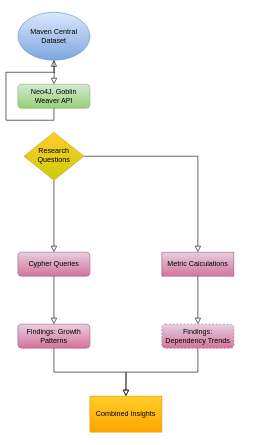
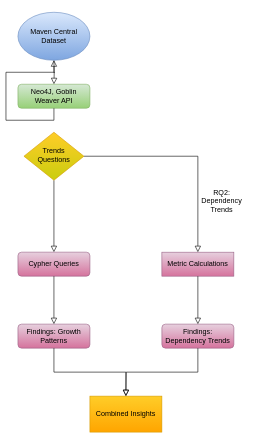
- <mxCell id="5" value="Research Questions" style="rhombus;whiteSpace=wrap;html=1;shadow=0;fontFamily=Helvetica;fontSize=12;align=center;strokeWidth=1;spacing=6;spacingTop=-4;fillColor=#ffcd28;strokeColor=#d79b00;gradientColor=#cacd0e;" parent="1" vertex="1"><mxGeometry x="30" y="220" width="100" height="80" as="geometry" /></mxCell>
+ <mxCell id="5" value="Trends Questions" style="rhombus;whiteSpace=wrap;html=1;shadow=0;fontFamily=Helvetica;fontSize=12;align=center;strokeWidth=1;spacing=6;spacingTop=-4;fillColor=#ffcd28;strokeColor=#d79b00;gradientColor=#cacd0e;" parent="1" vertex="1"><mxGeometry x="30" y="220" width="100" height="80" as="geometry" /></mxCell>
+ <mxCell id="18" value="RQ2: Dependency Trends" style="text;html=1;align=center;verticalAlign=middle;whiteSpace=wrap;rounded=0;" vertex="1" parent="1"><mxGeometry x="330" y="320" width="60" height="30" as="geometry" /></mxCell>
- <mxCell id="12" value="Findings: Dependency Trends" style="rounded=1;whiteSpace=wrap;html=1;fontSize=12;glass=0;strokeWidth=1;shadow=0;fillColor=#e6d0de;gradientColor=#d5739d;strokeColor=#996185;dashed=1;" vertex="1" parent="1"><mxGeometry x="260" y="540" width="120" height="40" as="geometry" /></mxCell>
+ <mxCell id="12" value="Findings: Dependency Trends" style="rounded=1;whiteSpace=wrap;html=1;fontSize=12;glass=0;strokeWidth=1;shadow=0;fillColor=#e6d0de;gradientColor=#d5739d;strokeColor=#996185;" vertex="1" parent="1"><mxGeometry x="260" y="540" width="120" height="40" as="geometry" /></mxCell>
